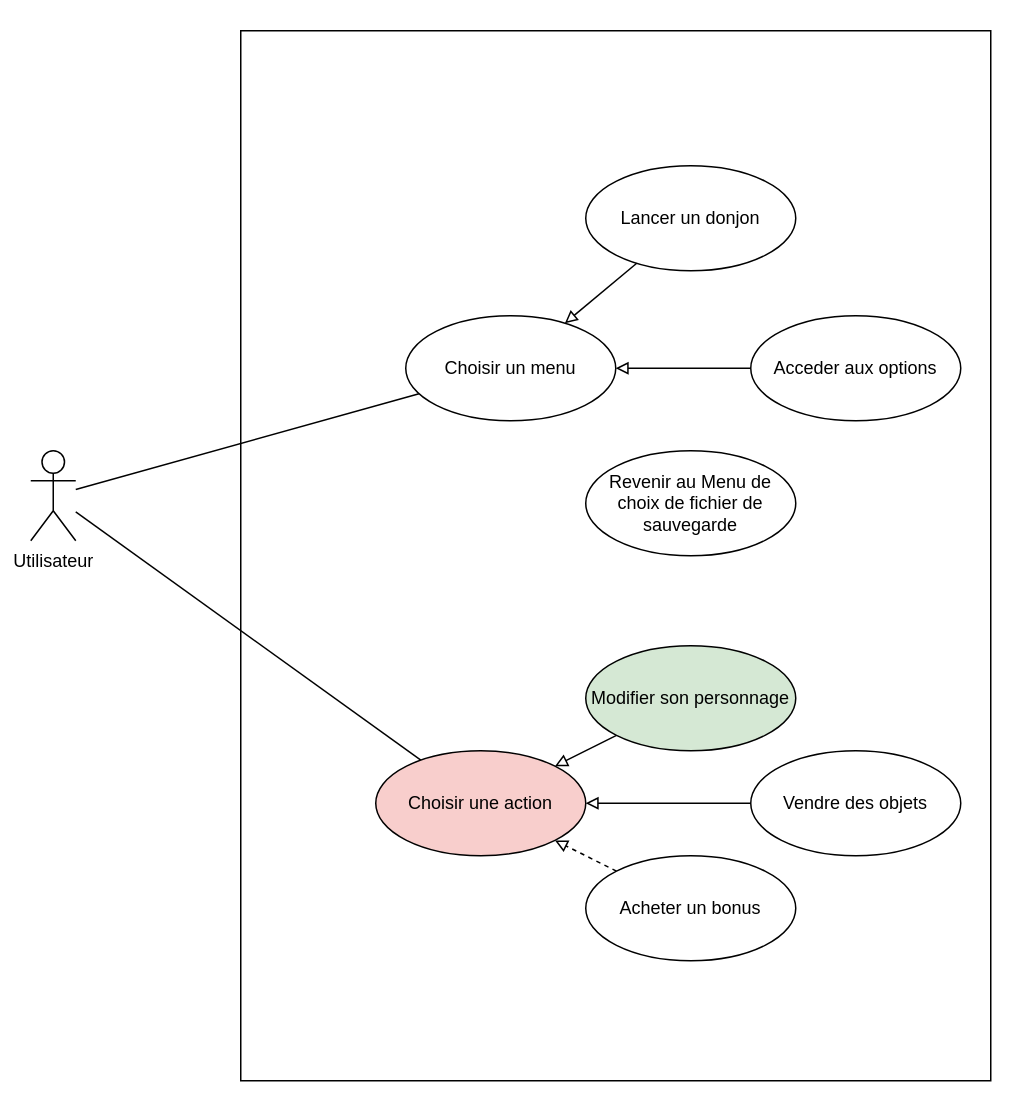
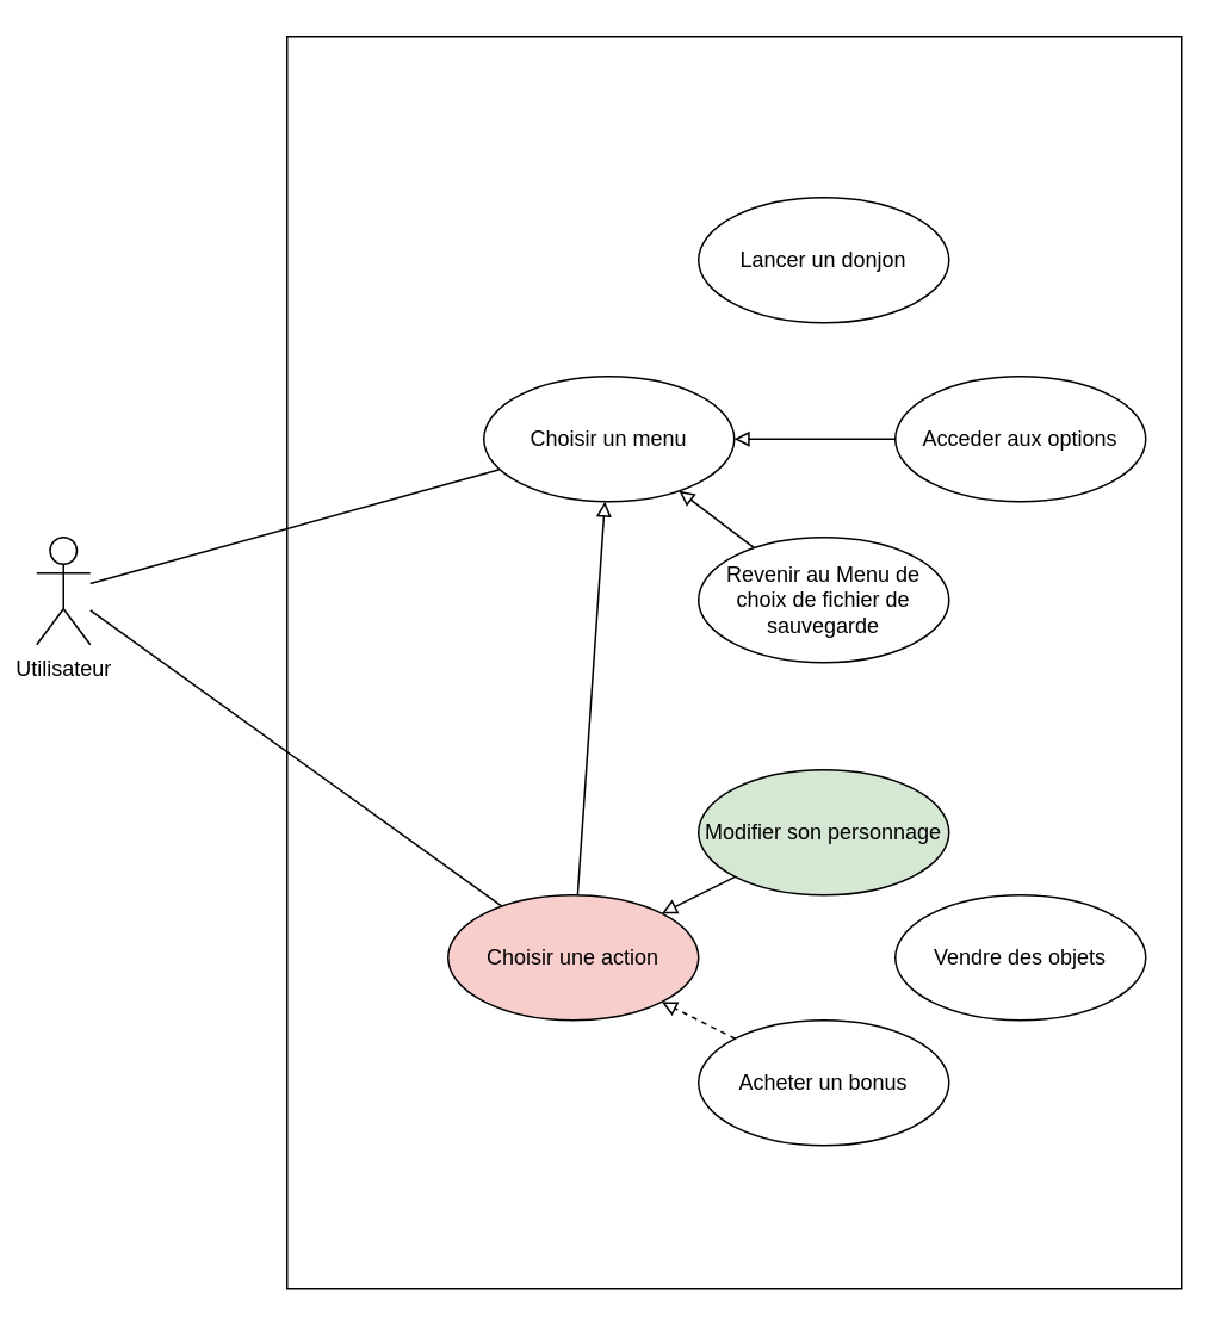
- <mxCell id="9" style="edgeStyle=none;rounded=0;orthogonalLoop=1;jettySize=auto;html=1;startArrow=block;startFill=0;endArrow=none;endFill=0;" parent="1" source="12" target="7" edge="1"><mxGeometry relative="1" as="geometry"><mxPoint x="510.952" y="230.754" as="targetPoint" /></mxGeometry></mxCell>
+ <mxCell id="9" style="edgeStyle=none;rounded=0;orthogonalLoop=1;jettySize=auto;html=1;startArrow=block;startFill=0;endArrow=none;endFill=0;" parent="1" source="12" target="14" edge="1"><mxGeometry relative="1" as="geometry"><mxPoint x="510.952" y="230.754" as="targetPoint" /></mxGeometry></mxCell>
+ <mxCell id="11" style="edgeStyle=none;rounded=0;orthogonalLoop=1;jettySize=auto;html=1;startArrow=block;startFill=0;endArrow=none;endFill=0;" parent="1" source="12" target="8" edge="1"><mxGeometry relative="1" as="geometry" /></mxCell>
- <mxCell id="16" style="rounded=0;orthogonalLoop=1;jettySize=auto;html=1;endArrow=block;endFill=0;" edge="1" parent="1" source="17" target="14"><mxGeometry relative="1" as="geometry" /></mxCell>
